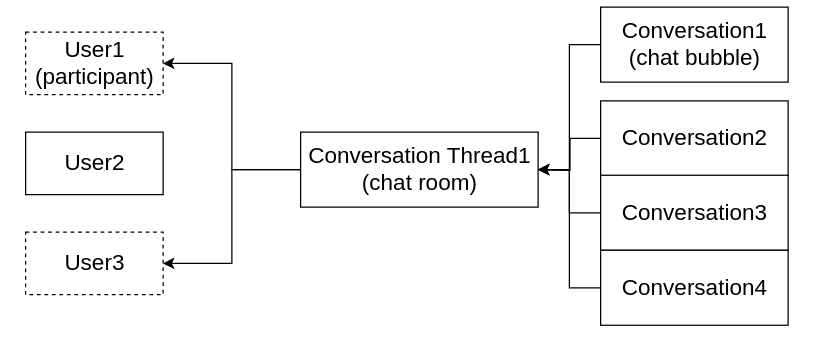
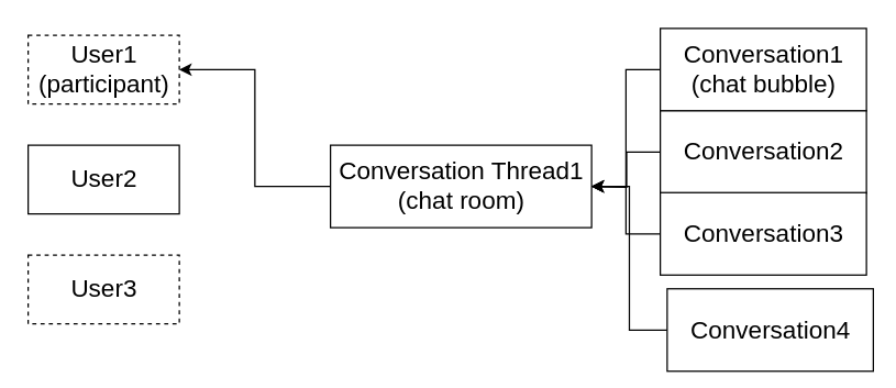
- <mxCell id="9" value="Conversation1&lt;br&gt;(chat bubble)" style="html=1;fontSize=18;" vertex="1" parent="1"><mxGeometry x="480" y="5" width="150" height="60" as="geometry" /></mxCell>
+ <mxCell id="9" value="Conversation1&lt;br&gt;(chat bubble)" style="html=1;fontSize=18;" vertex="1" parent="1"><mxGeometry x="480" y="20" width="150" height="60" as="geometry" /></mxCell>
- <mxCell id="4" style="edgeStyle=orthogonalEdgeStyle;rounded=0;orthogonalLoop=1;jettySize=auto;html=1;entryX=1;entryY=0.5;entryDx=0;entryDy=0;fontSize=18;" edge="1" parent="1" source="5" target="7"><mxGeometry relative="1" as="geometry" /></mxCell>
- <mxCell id="15" value="Conversation4" style="html=1;fontSize=18;" vertex="1" parent="1"><mxGeometry x="480" y="199.5" width="150" height="60" as="geometry" /></mxCell>
+ <mxCell id="15" value="Conversation4" style="html=1;fontSize=18;" vertex="1" parent="1"><mxGeometry x="485" y="209.5" width="150" height="60" as="geometry" /></mxCell>
